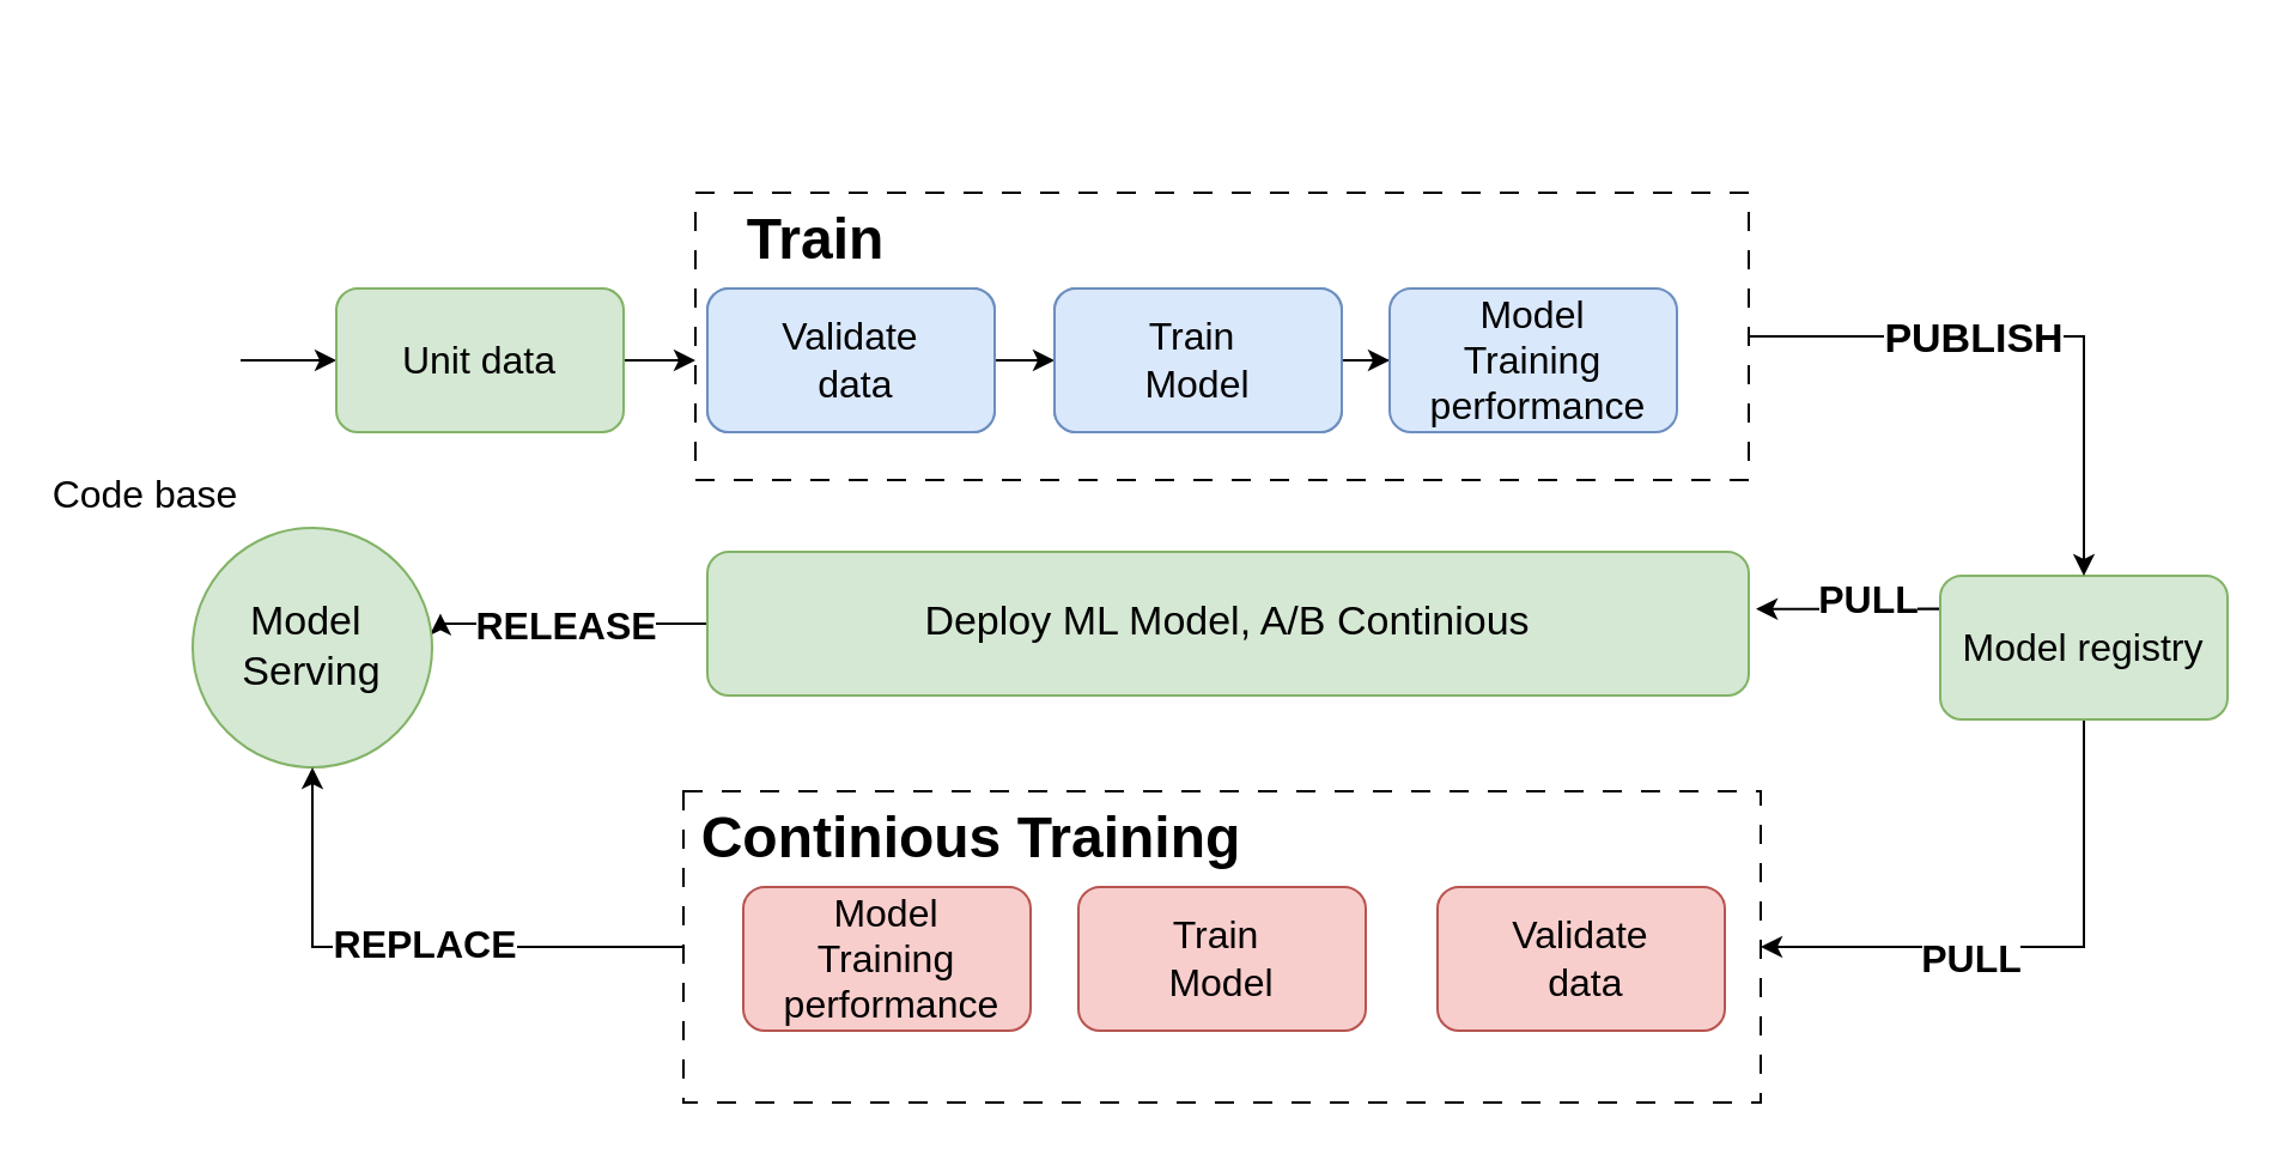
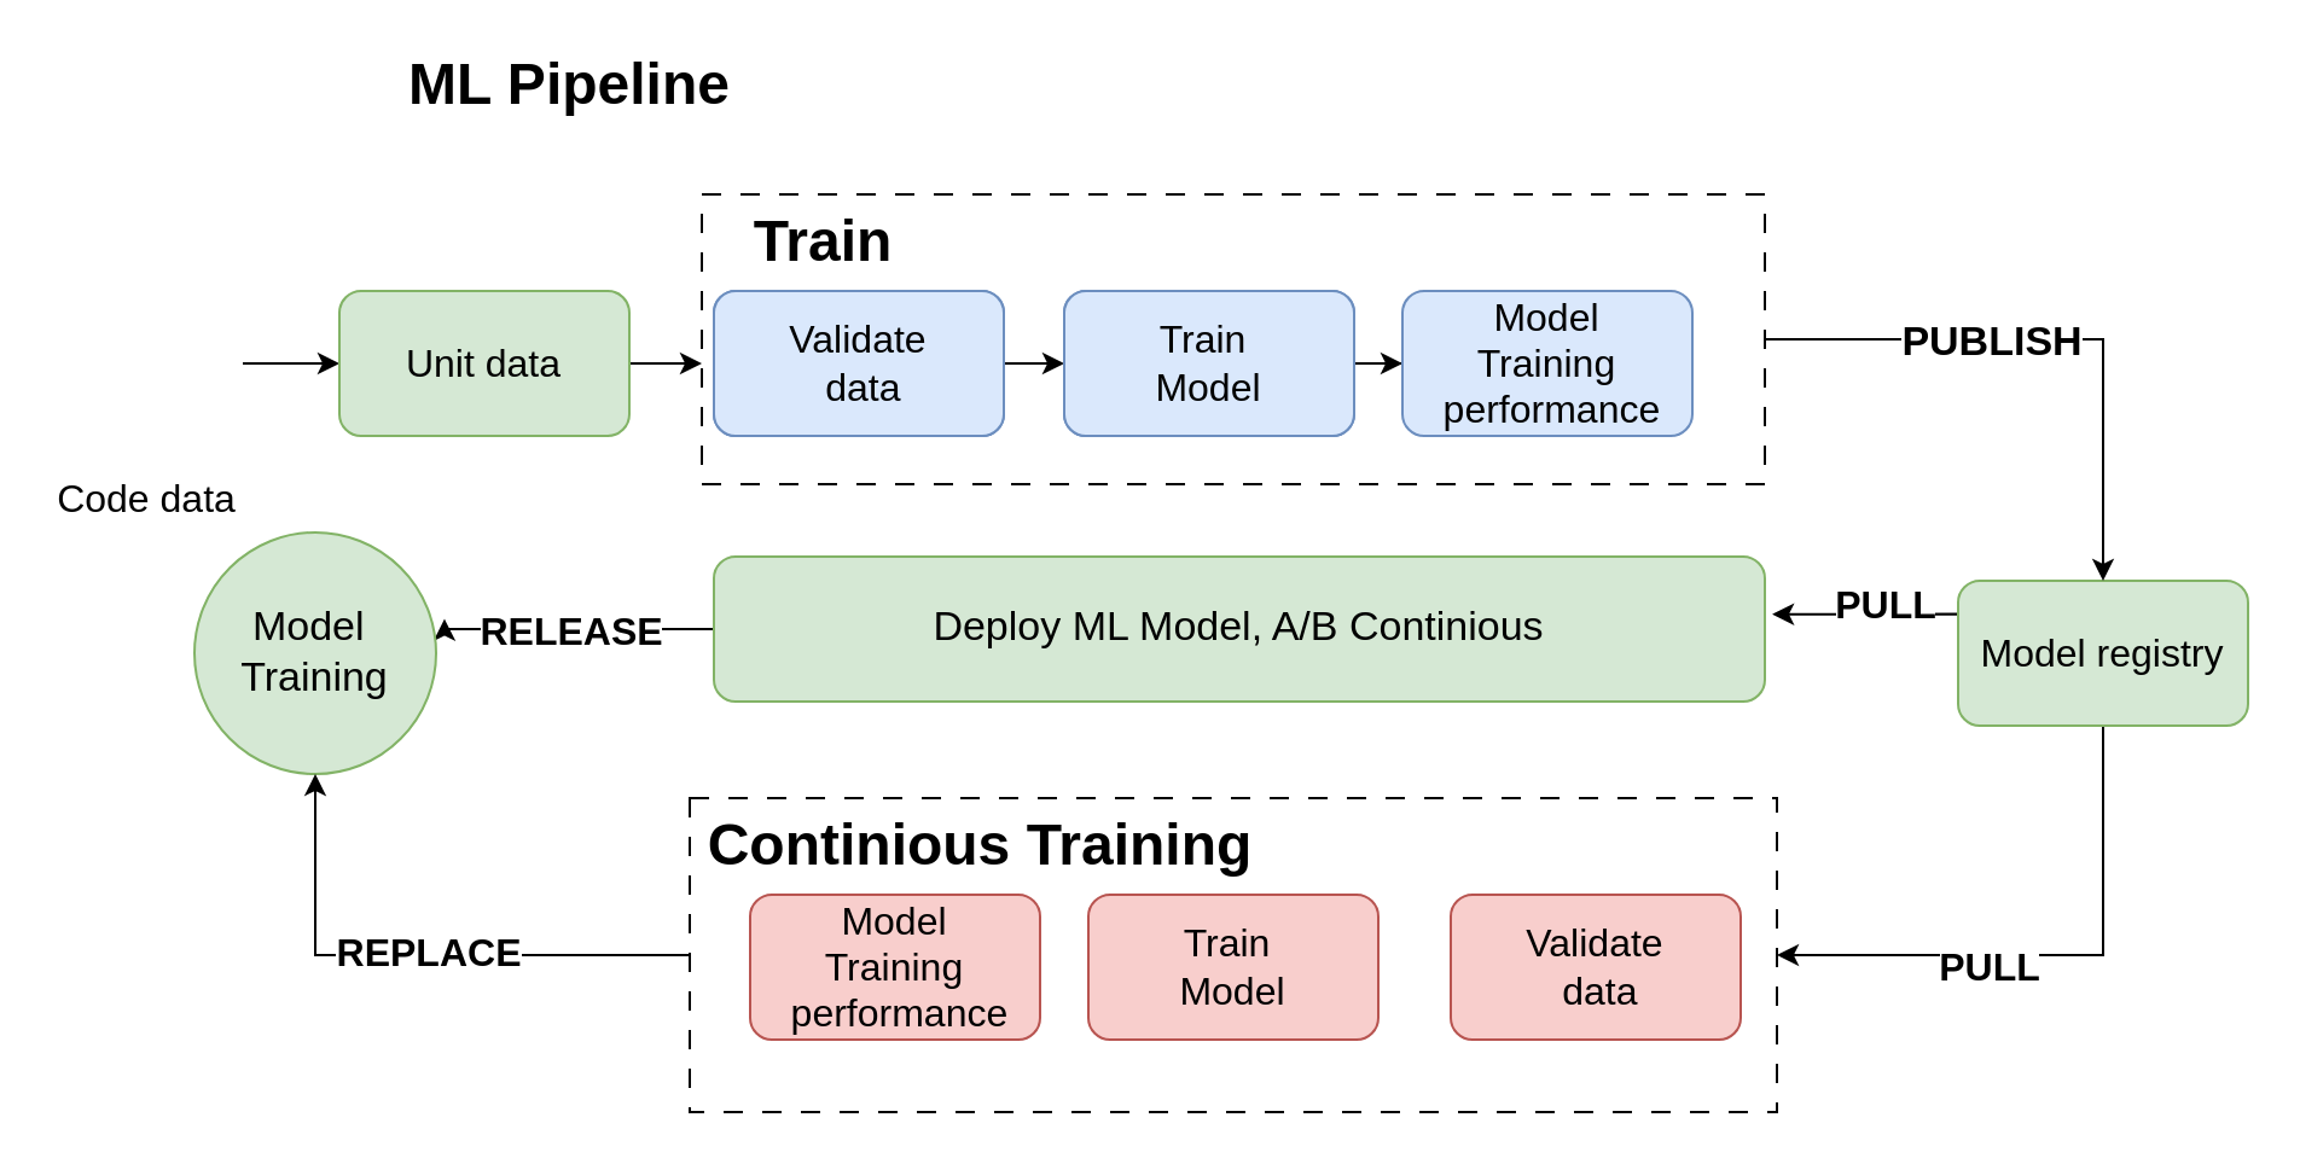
+ <mxCell id="15" value="ML Pipeline" style="text;strokeColor=none;fillColor=none;html=1;fontSize=24;fontStyle=1;verticalAlign=middle;align=center;" vertex="1" parent="1"><mxGeometry x="20" y="20" width="430" height="30" as="geometry" /></mxCell>
- <mxCell id="3" value="Code base" style="shape=image;html=1;verticalAlign=top;verticalLabelPosition=bottom;labelBackgroundColor=#ffffff;imageAspect=0;aspect=fixed;image=https://cdn2.iconfinder.com/data/icons/boxicons-regular-vol-2/24/bx-git-repo-forked-128.png;fontSize=16;" vertex="1" parent="1"><mxGeometry x="20" y="110" width="80" height="80" as="geometry" /></mxCell>
+ <mxCell id="3" value="Code data" style="shape=image;html=1;verticalAlign=top;verticalLabelPosition=bottom;labelBackgroundColor=#ffffff;imageAspect=0;aspect=fixed;image=https://cdn2.iconfinder.com/data/icons/boxicons-regular-vol-2/24/bx-git-repo-forked-128.png;fontSize=16;" vertex="1" parent="1"><mxGeometry x="20" y="110" width="80" height="80" as="geometry" /></mxCell>
- <mxCell id="33" value="Model&amp;nbsp;&lt;br style=&quot;font-size: 17px;&quot;&gt;Serving" style="ellipse;whiteSpace=wrap;html=1;aspect=fixed;fillColor=#d5e8d4;strokeColor=#82b366;fontSize=17;" vertex="1" parent="1"><mxGeometry x="80" y="220" width="100" height="100" as="geometry" /></mxCell>
+ <mxCell id="33" value="Model&amp;nbsp;&lt;br style=&quot;font-size: 17px;&quot;&gt;Training" style="ellipse;whiteSpace=wrap;html=1;aspect=fixed;fillColor=#d5e8d4;strokeColor=#82b366;fontSize=17;" vertex="1" parent="1"><mxGeometry x="80" y="220" width="100" height="100" as="geometry" /></mxCell>
